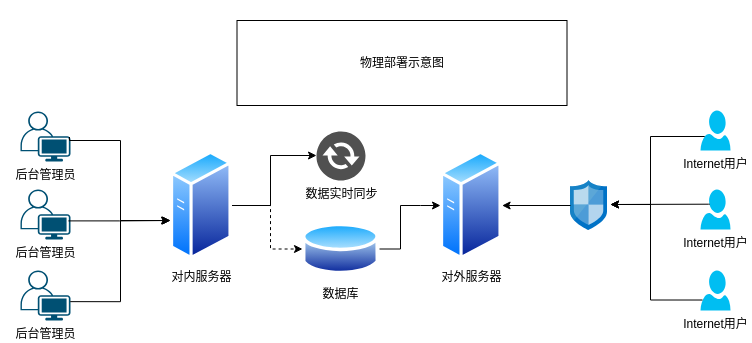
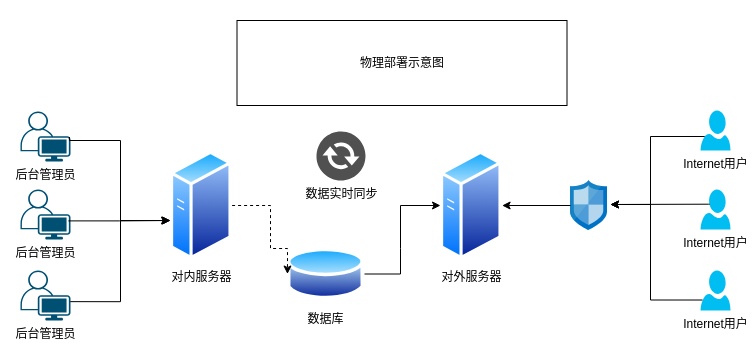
- <mxCell id="13" value="" style="edgeStyle=orthogonalEdgeStyle;rounded=0;orthogonalLoop=1;jettySize=auto;html=1;exitX=1;exitY=0.5;exitDx=0;exitDy=0;" edge="1" parent="1" source="2" target="12"><mxGeometry relative="1" as="geometry"><mxPoint x="415" y="-90" as="sourcePoint" /><mxPoint x="310" y="156" as="targetPoint" /><Array as="points"><mxPoint x="270" y="205" /><mxPoint x="270" y="155" /></Array></mxGeometry></mxCell>
- <mxCell id="11" value="数据库" style="aspect=fixed;perimeter=ellipsePerimeter;html=1;align=center;shadow=0;dashed=0;spacingTop=3;image;image=img/lib/active_directory/database.svg;" vertex="1" parent="1"><mxGeometry x="301.98" y="220" width="77.03" height="57" as="geometry" /></mxCell>
+ <mxCell id="11" value="数据库" style="aspect=fixed;perimeter=ellipsePerimeter;html=1;align=center;shadow=0;dashed=0;spacingTop=3;image;image=img/lib/active_directory/database.svg;" vertex="1" parent="1"><mxGeometry x="286.98" y="245" width="77.03" height="57" as="geometry" /></mxCell>
